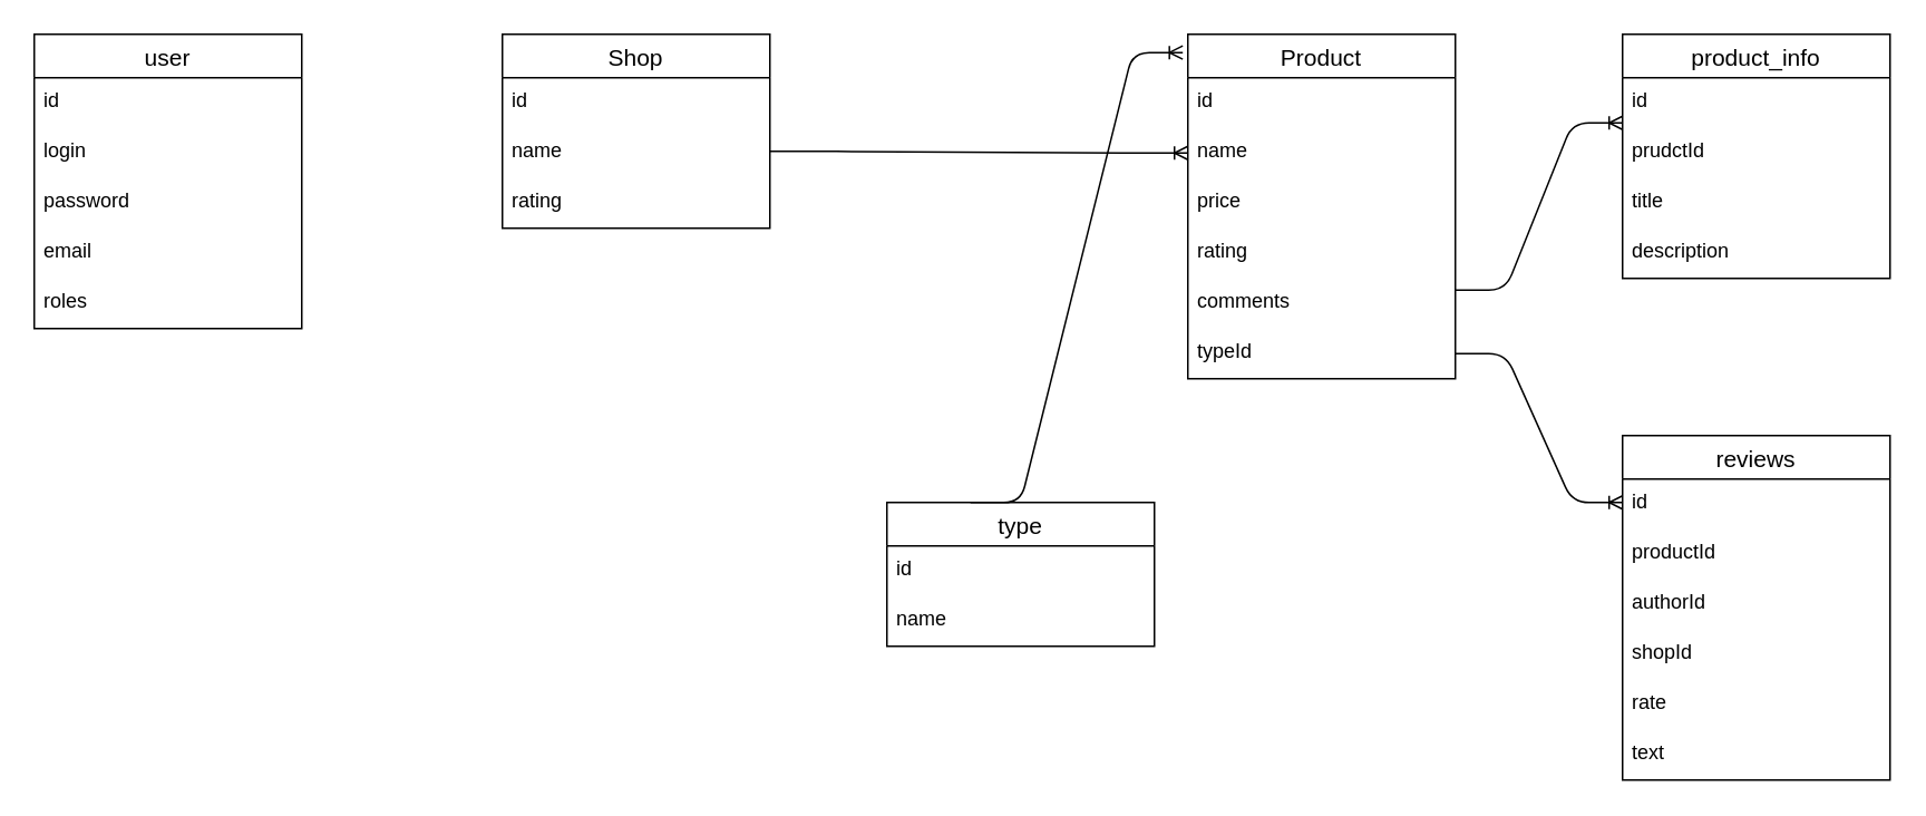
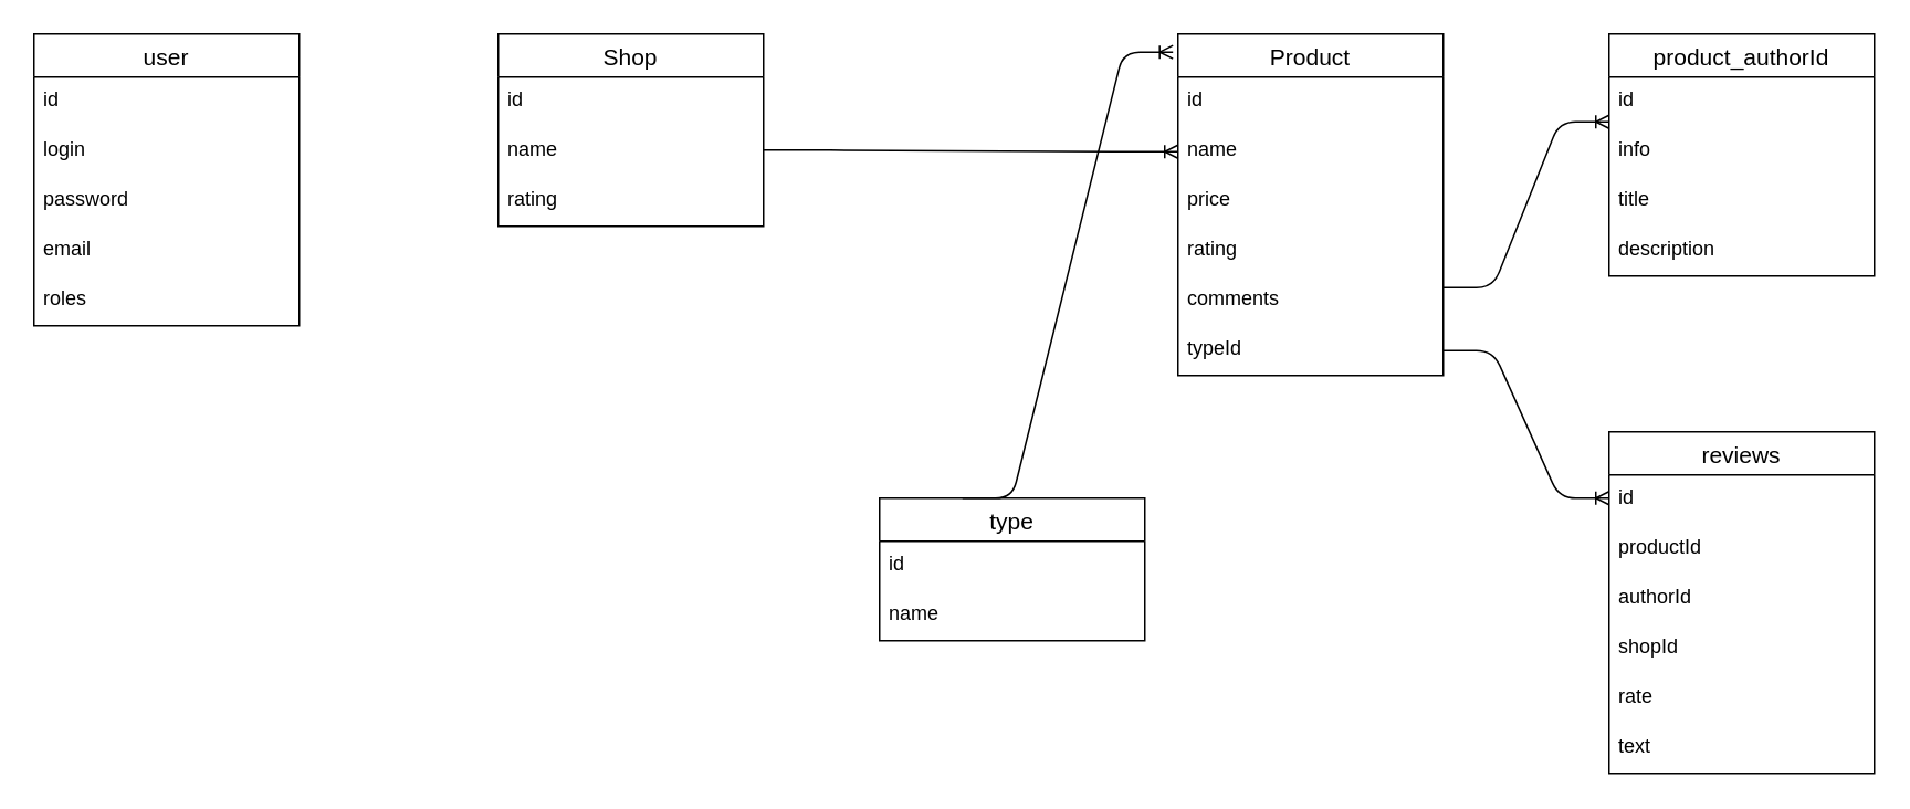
- <mxCell id="23" value="product_info" style="swimlane;fontStyle=0;childLayout=stackLayout;horizontal=1;startSize=26;horizontalStack=0;resizeParent=1;resizeParentMax=0;resizeLast=0;collapsible=1;marginBottom=0;align=center;fontSize=14;" vertex="1" parent="1"><mxGeometry x="970" y="20" width="160" height="146" as="geometry" /></mxCell>
+ <mxCell id="23" value="product_authorId" style="swimlane;fontStyle=0;childLayout=stackLayout;horizontal=1;startSize=26;horizontalStack=0;resizeParent=1;resizeParentMax=0;resizeLast=0;collapsible=1;marginBottom=0;align=center;fontSize=14;" vertex="1" parent="1"><mxGeometry x="970" y="20" width="160" height="146" as="geometry" /></mxCell>
- <mxCell id="25" value="prudctId" style="text;strokeColor=none;fillColor=none;spacingLeft=4;spacingRight=4;overflow=hidden;rotatable=0;points=[[0,0.5],[1,0.5]];portConstraint=eastwest;fontSize=12;" vertex="1" parent="23"><mxGeometry y="56" width="160" height="30" as="geometry" /></mxCell>
+ <mxCell id="25" value="info" style="text;strokeColor=none;fillColor=none;spacingLeft=4;spacingRight=4;overflow=hidden;rotatable=0;points=[[0,0.5],[1,0.5]];portConstraint=eastwest;fontSize=12;" vertex="1" parent="23"><mxGeometry y="56" width="160" height="30" as="geometry" /></mxCell>
